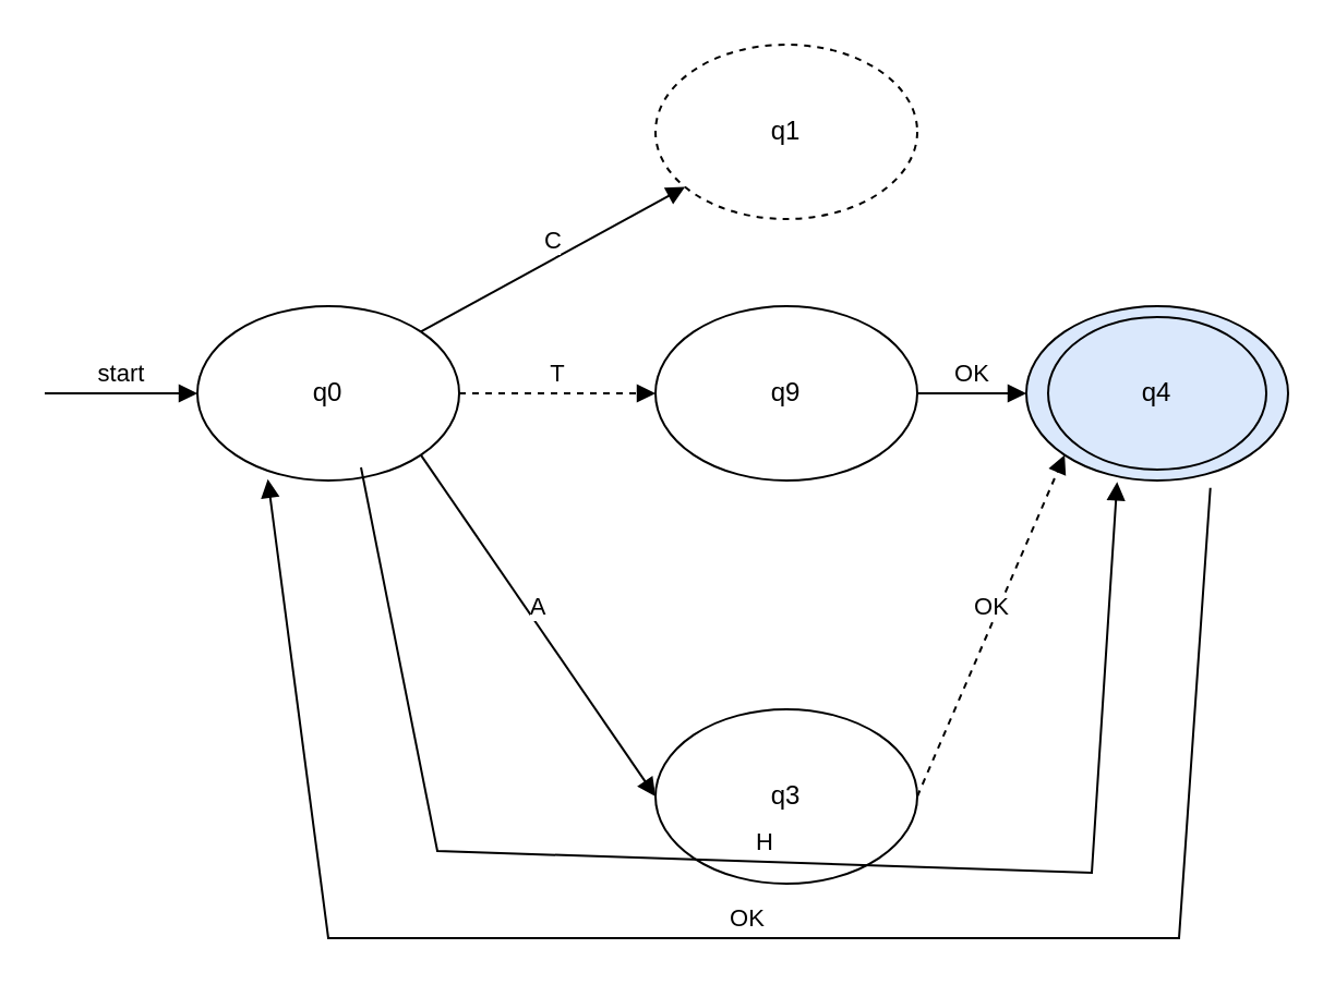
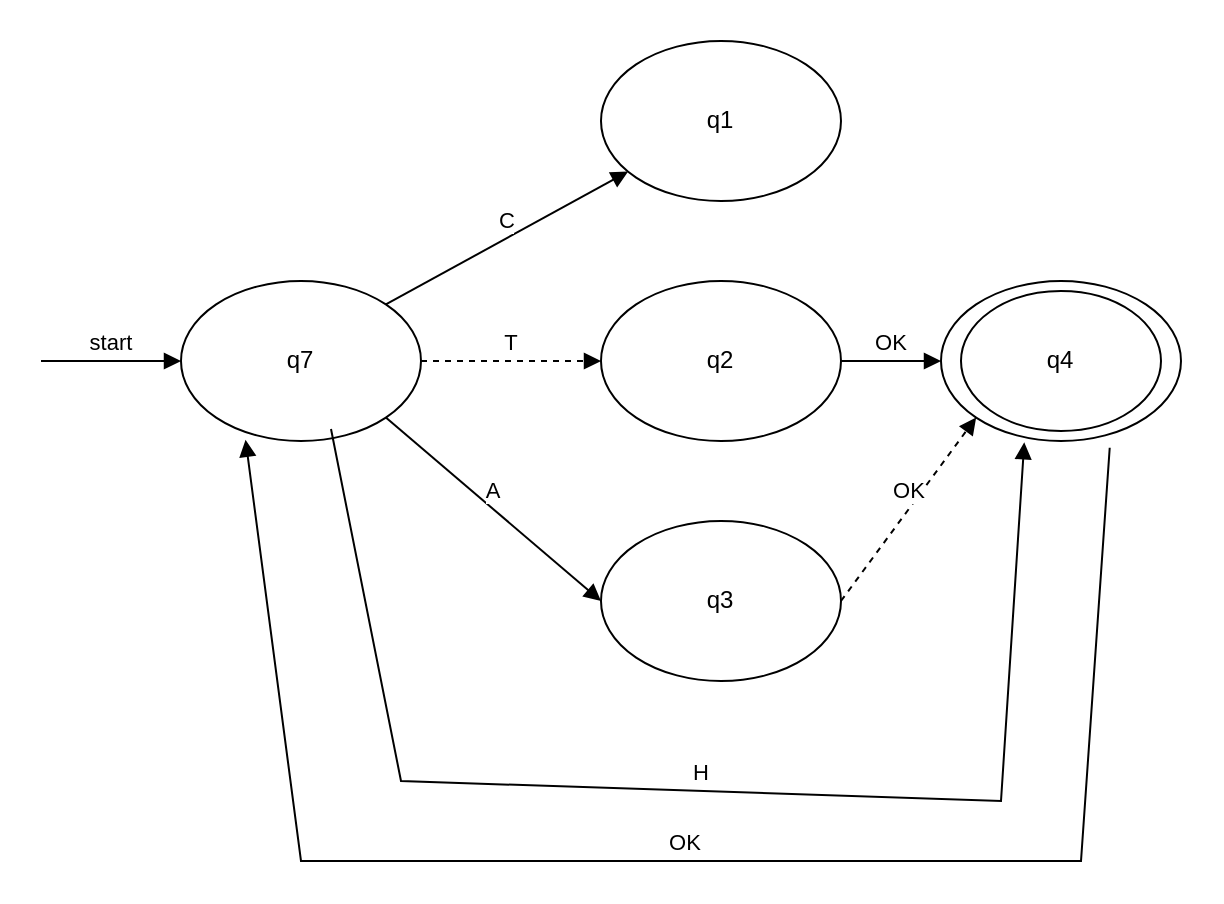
- <mxCell id="3" value="q1" style="ellipse;whiteSpace=wrap;html=1;dashed=1;" vertex="1" parent="1"><mxGeometry x="300" y="20" width="120" height="80" as="geometry" /></mxCell>
+ <mxCell id="3" value="q1" style="ellipse;whiteSpace=wrap;html=1;" vertex="1" parent="1"><mxGeometry x="300" y="20" width="120" height="80" as="geometry" /></mxCell>
- <mxCell id="2" value="q0" style="ellipse;whiteSpace=wrap;html=1;" vertex="1" parent="1"><mxGeometry x="90" y="140" width="120" height="80" as="geometry" /></mxCell>
+ <mxCell id="2" value="q7" style="ellipse;whiteSpace=wrap;html=1;" vertex="1" parent="1"><mxGeometry x="90" y="140" width="120" height="80" as="geometry" /></mxCell>
- <mxCell id="4" value="q9" style="ellipse;whiteSpace=wrap;html=1;" vertex="1" parent="1"><mxGeometry x="300" y="140" width="120" height="80" as="geometry" /></mxCell>
+ <mxCell id="4" value="q2" style="ellipse;whiteSpace=wrap;html=1;" vertex="1" parent="1"><mxGeometry x="300" y="140" width="120" height="80" as="geometry" /></mxCell>
- <mxCell id="6" value="q4" style="ellipse;whiteSpace=wrap;html=1;fillColor=#dae8fc;" vertex="1" parent="1"><mxGeometry x="470" y="140" width="120" height="80" as="geometry" /></mxCell>
+ <mxCell id="6" value="q4" style="ellipse;whiteSpace=wrap;html=1;" vertex="1" parent="1"><mxGeometry x="470" y="140" width="120" height="80" as="geometry" /></mxCell>
- <mxCell id="5" value="q3" style="ellipse;whiteSpace=wrap;html=1;" vertex="1" parent="1"><mxGeometry x="300" y="325" width="120" height="80" as="geometry" /></mxCell>
+ <mxCell id="5" value="q3" style="ellipse;whiteSpace=wrap;html=1;" vertex="1" parent="1"><mxGeometry x="300" y="260" width="120" height="80" as="geometry" /></mxCell>
